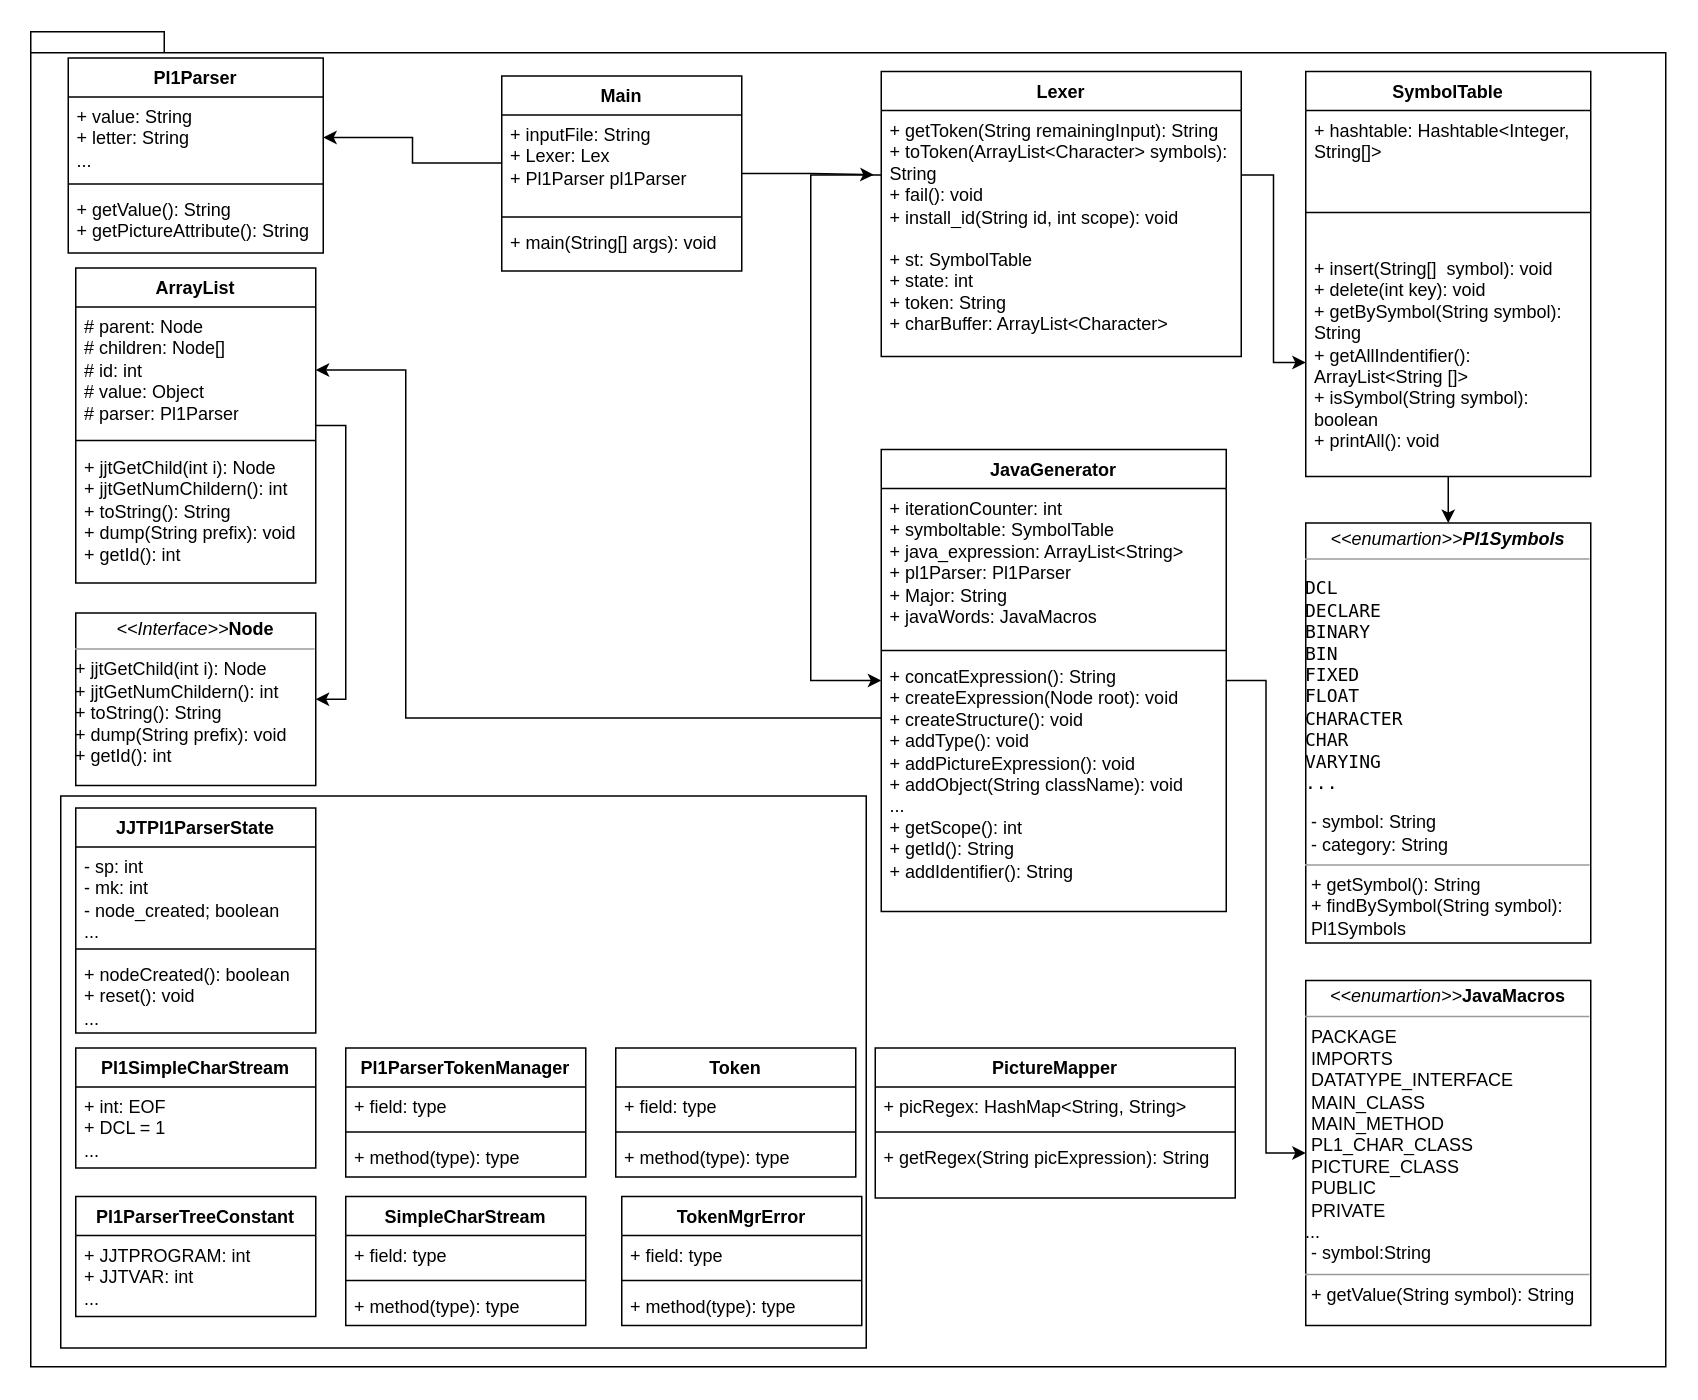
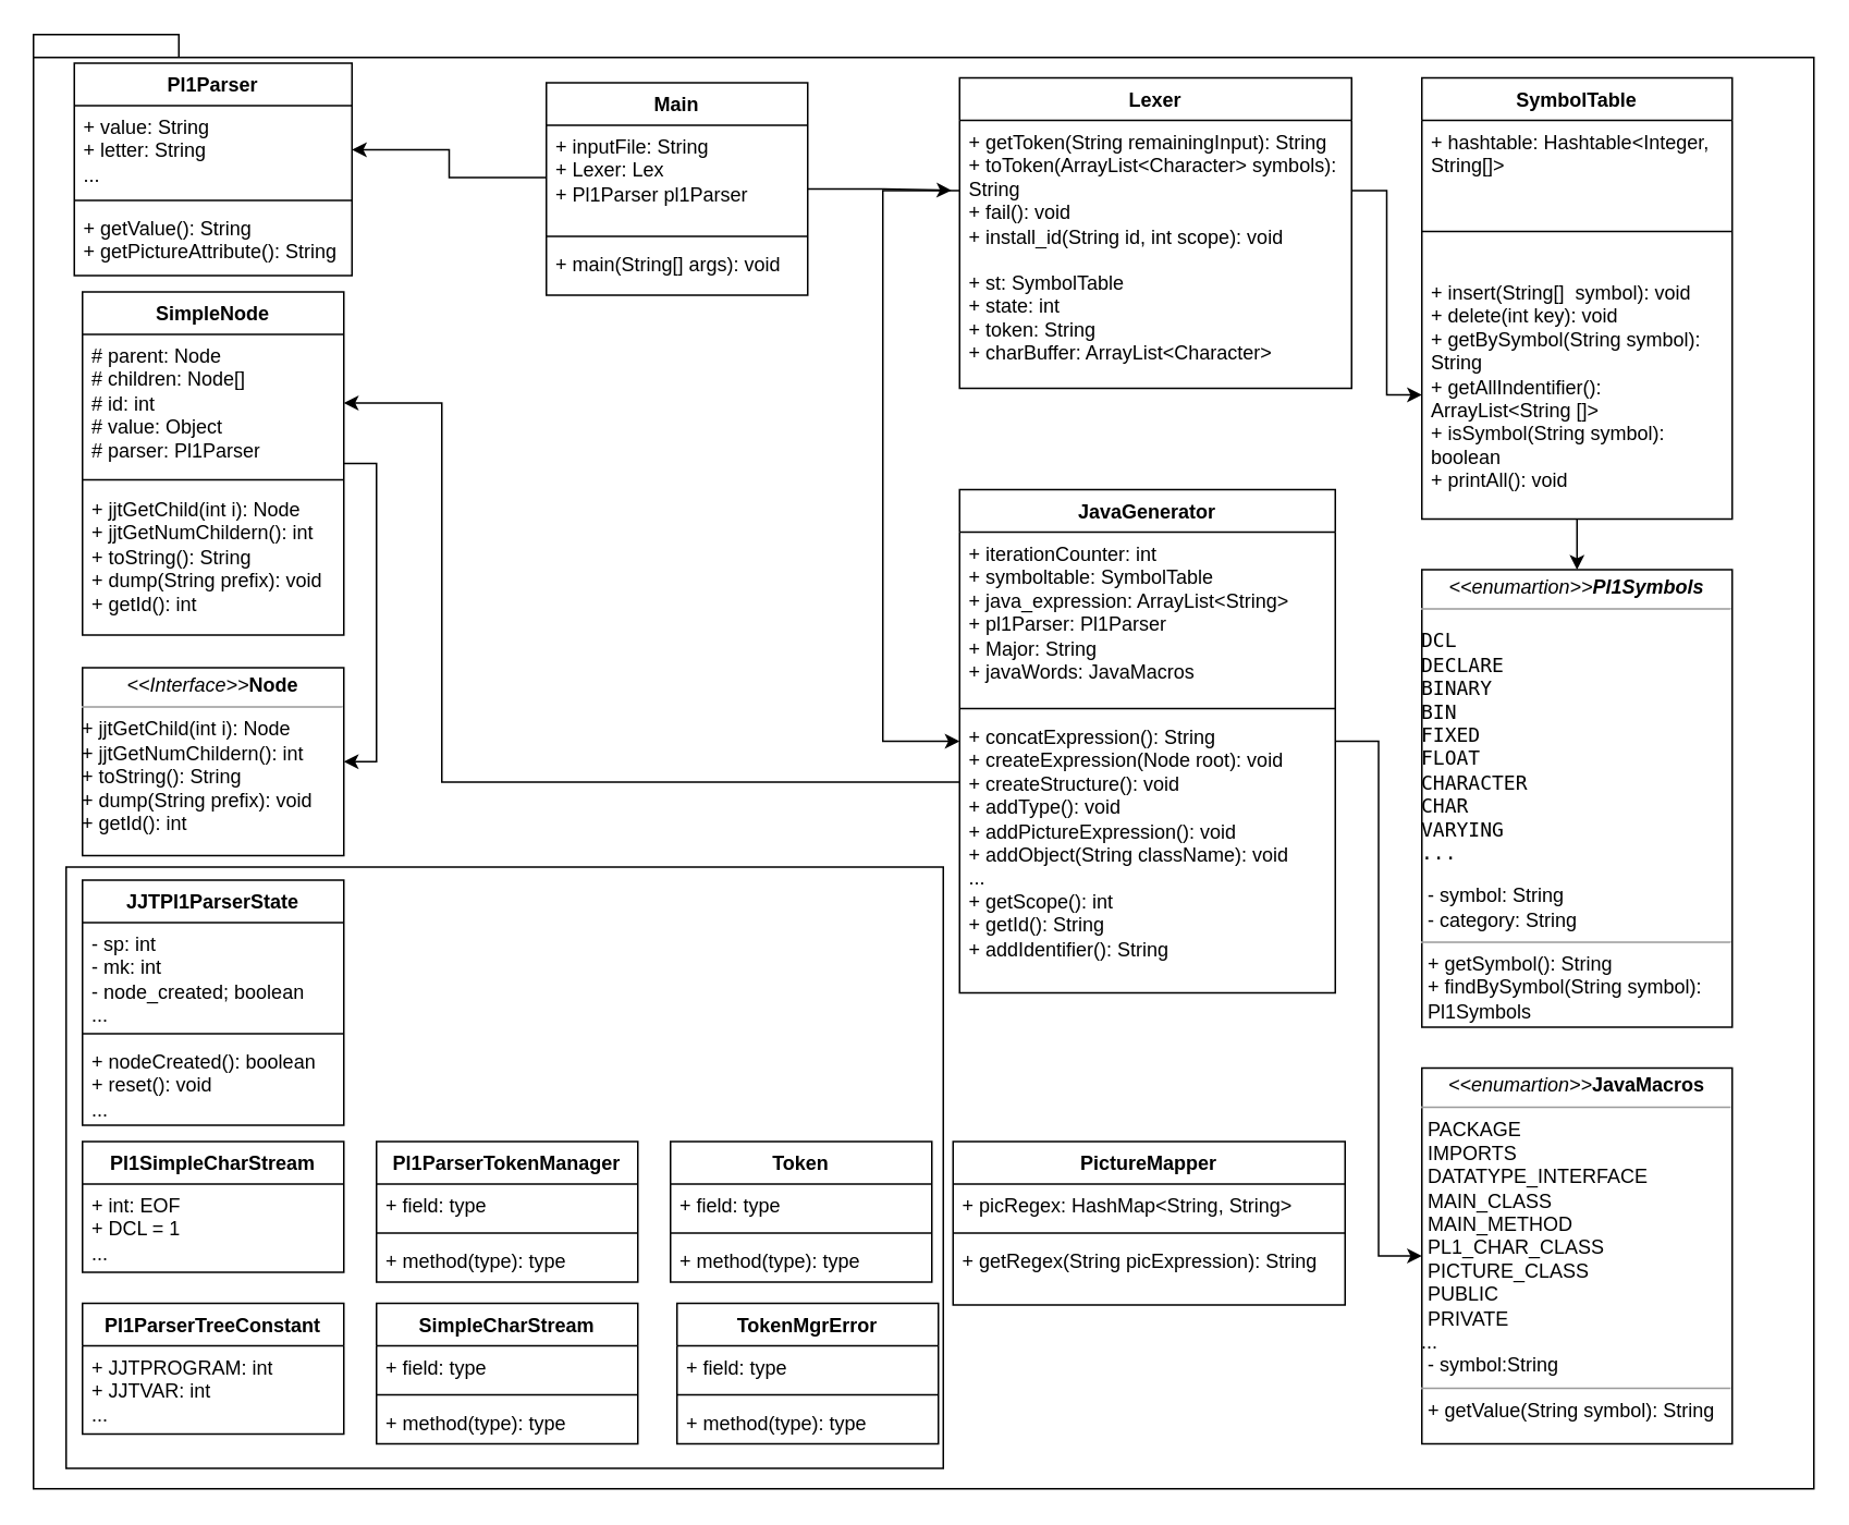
- <mxCell id="20" value="ArrayList" style="swimlane;fontStyle=1;align=center;verticalAlign=top;childLayout=stackLayout;horizontal=1;startSize=26;horizontalStack=0;resizeParent=1;resizeParentMax=0;resizeLast=0;collapsible=1;marginBottom=0;whiteSpace=wrap;html=1;" vertex="1" parent="1"><mxGeometry x="50" y="178" width="160" height="210" as="geometry" /></mxCell>
+ <mxCell id="20" value="SimpleNode" style="swimlane;fontStyle=1;align=center;verticalAlign=top;childLayout=stackLayout;horizontal=1;startSize=26;horizontalStack=0;resizeParent=1;resizeParentMax=0;resizeLast=0;collapsible=1;marginBottom=0;whiteSpace=wrap;html=1;" vertex="1" parent="1"><mxGeometry x="50" y="178" width="160" height="210" as="geometry" /></mxCell>
